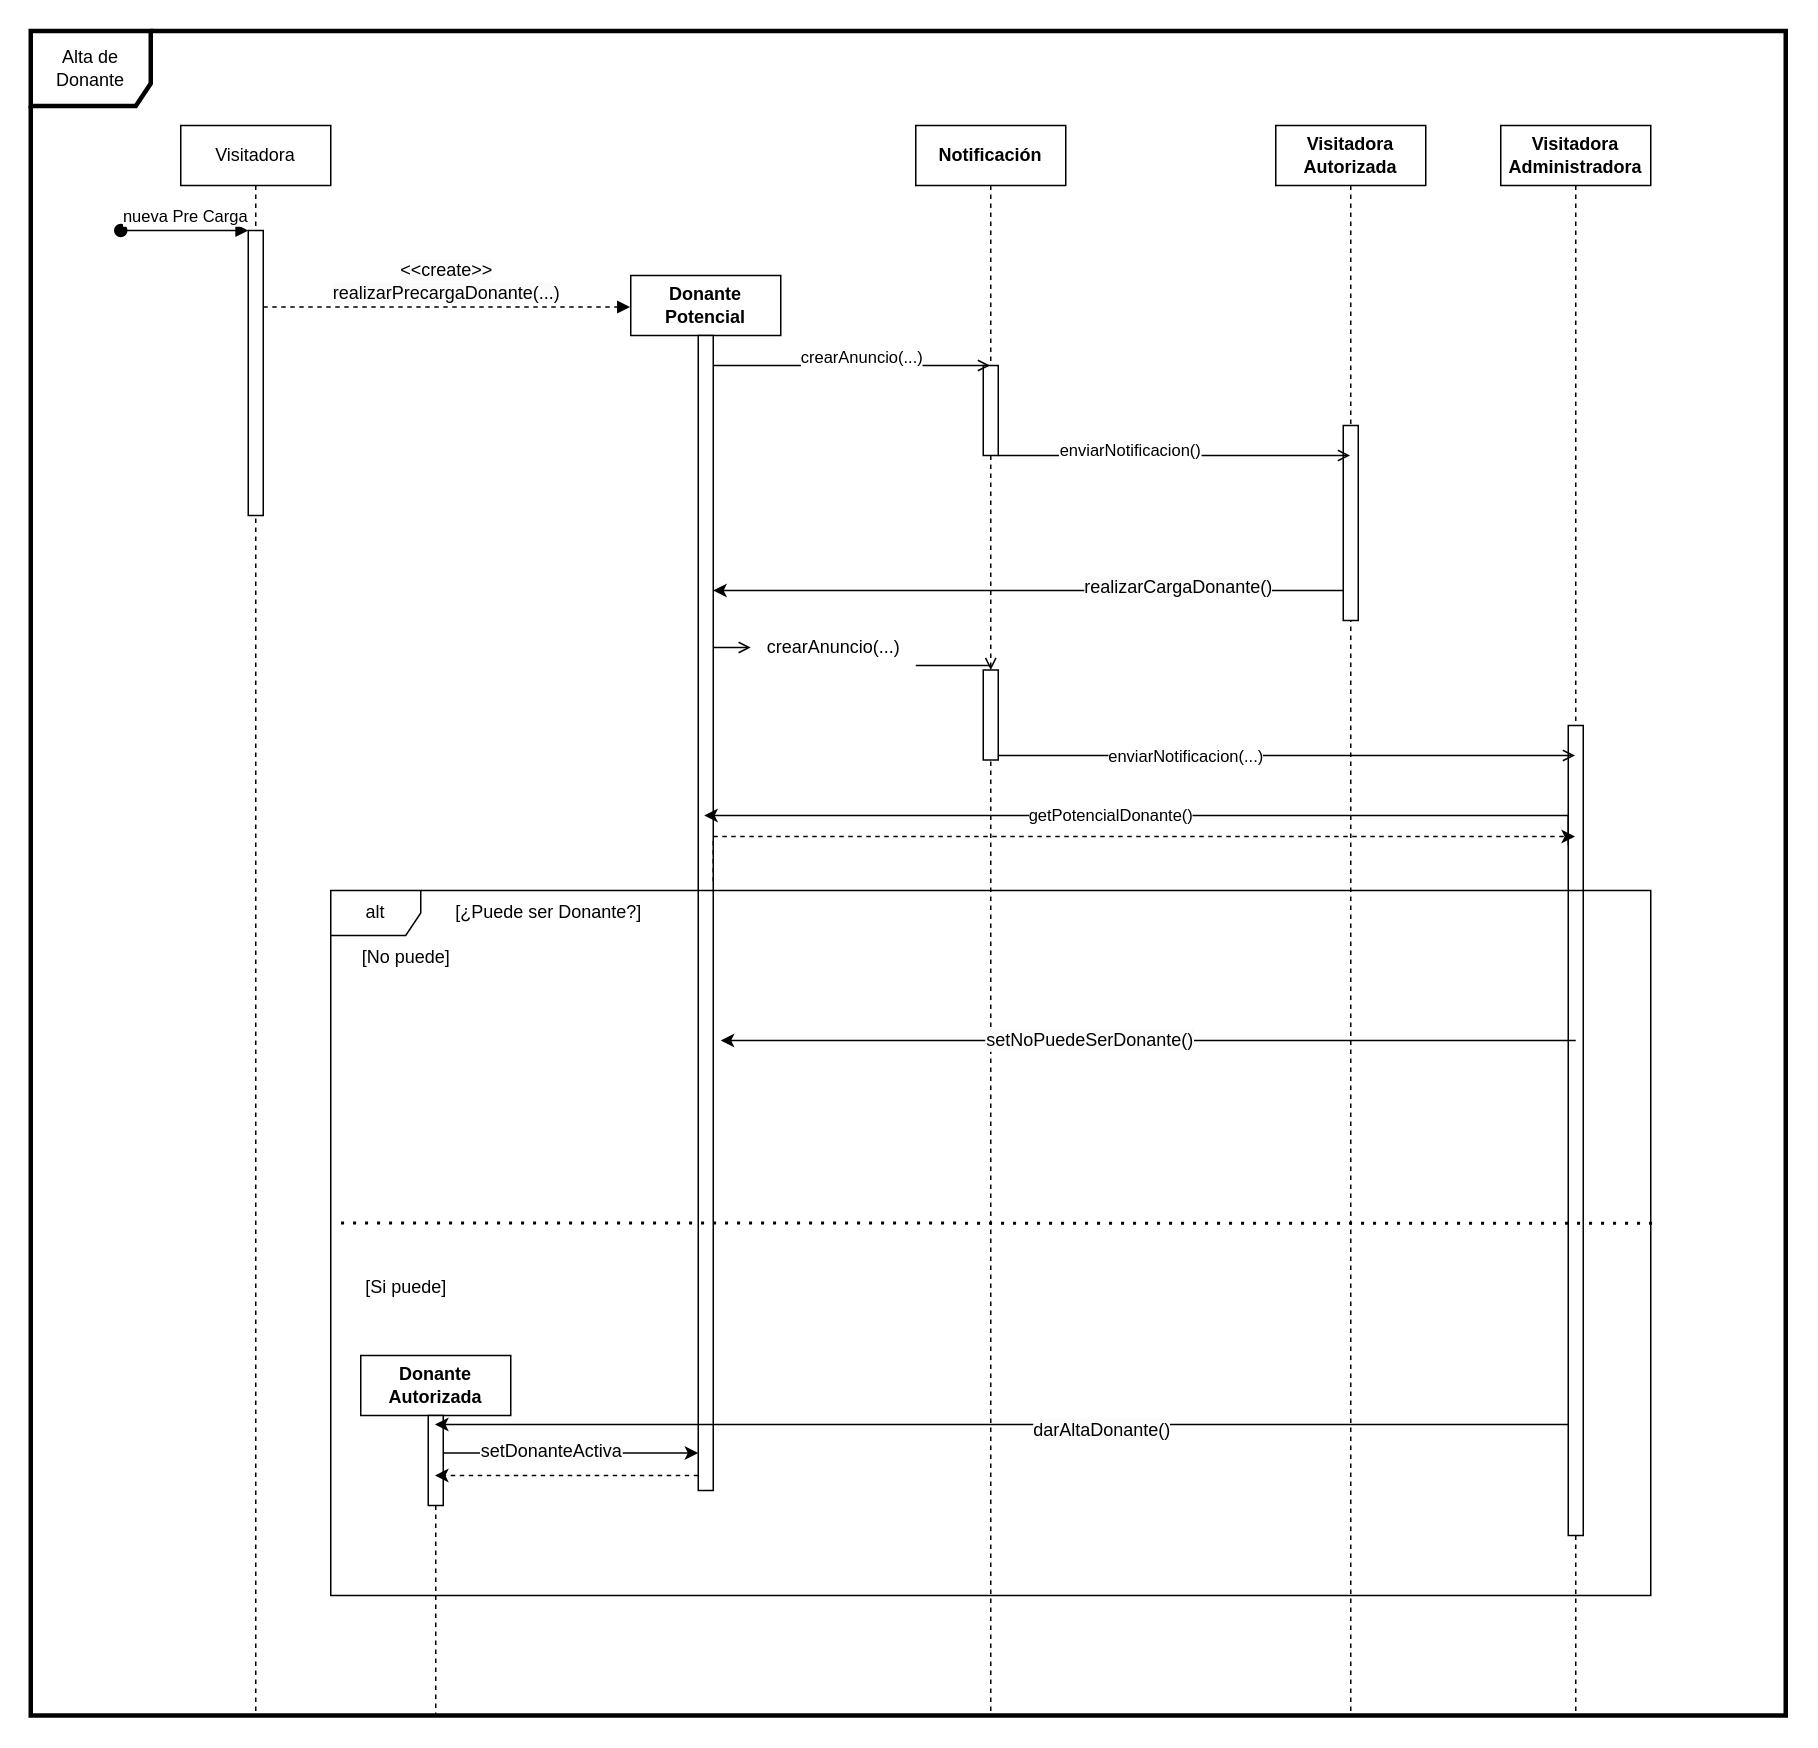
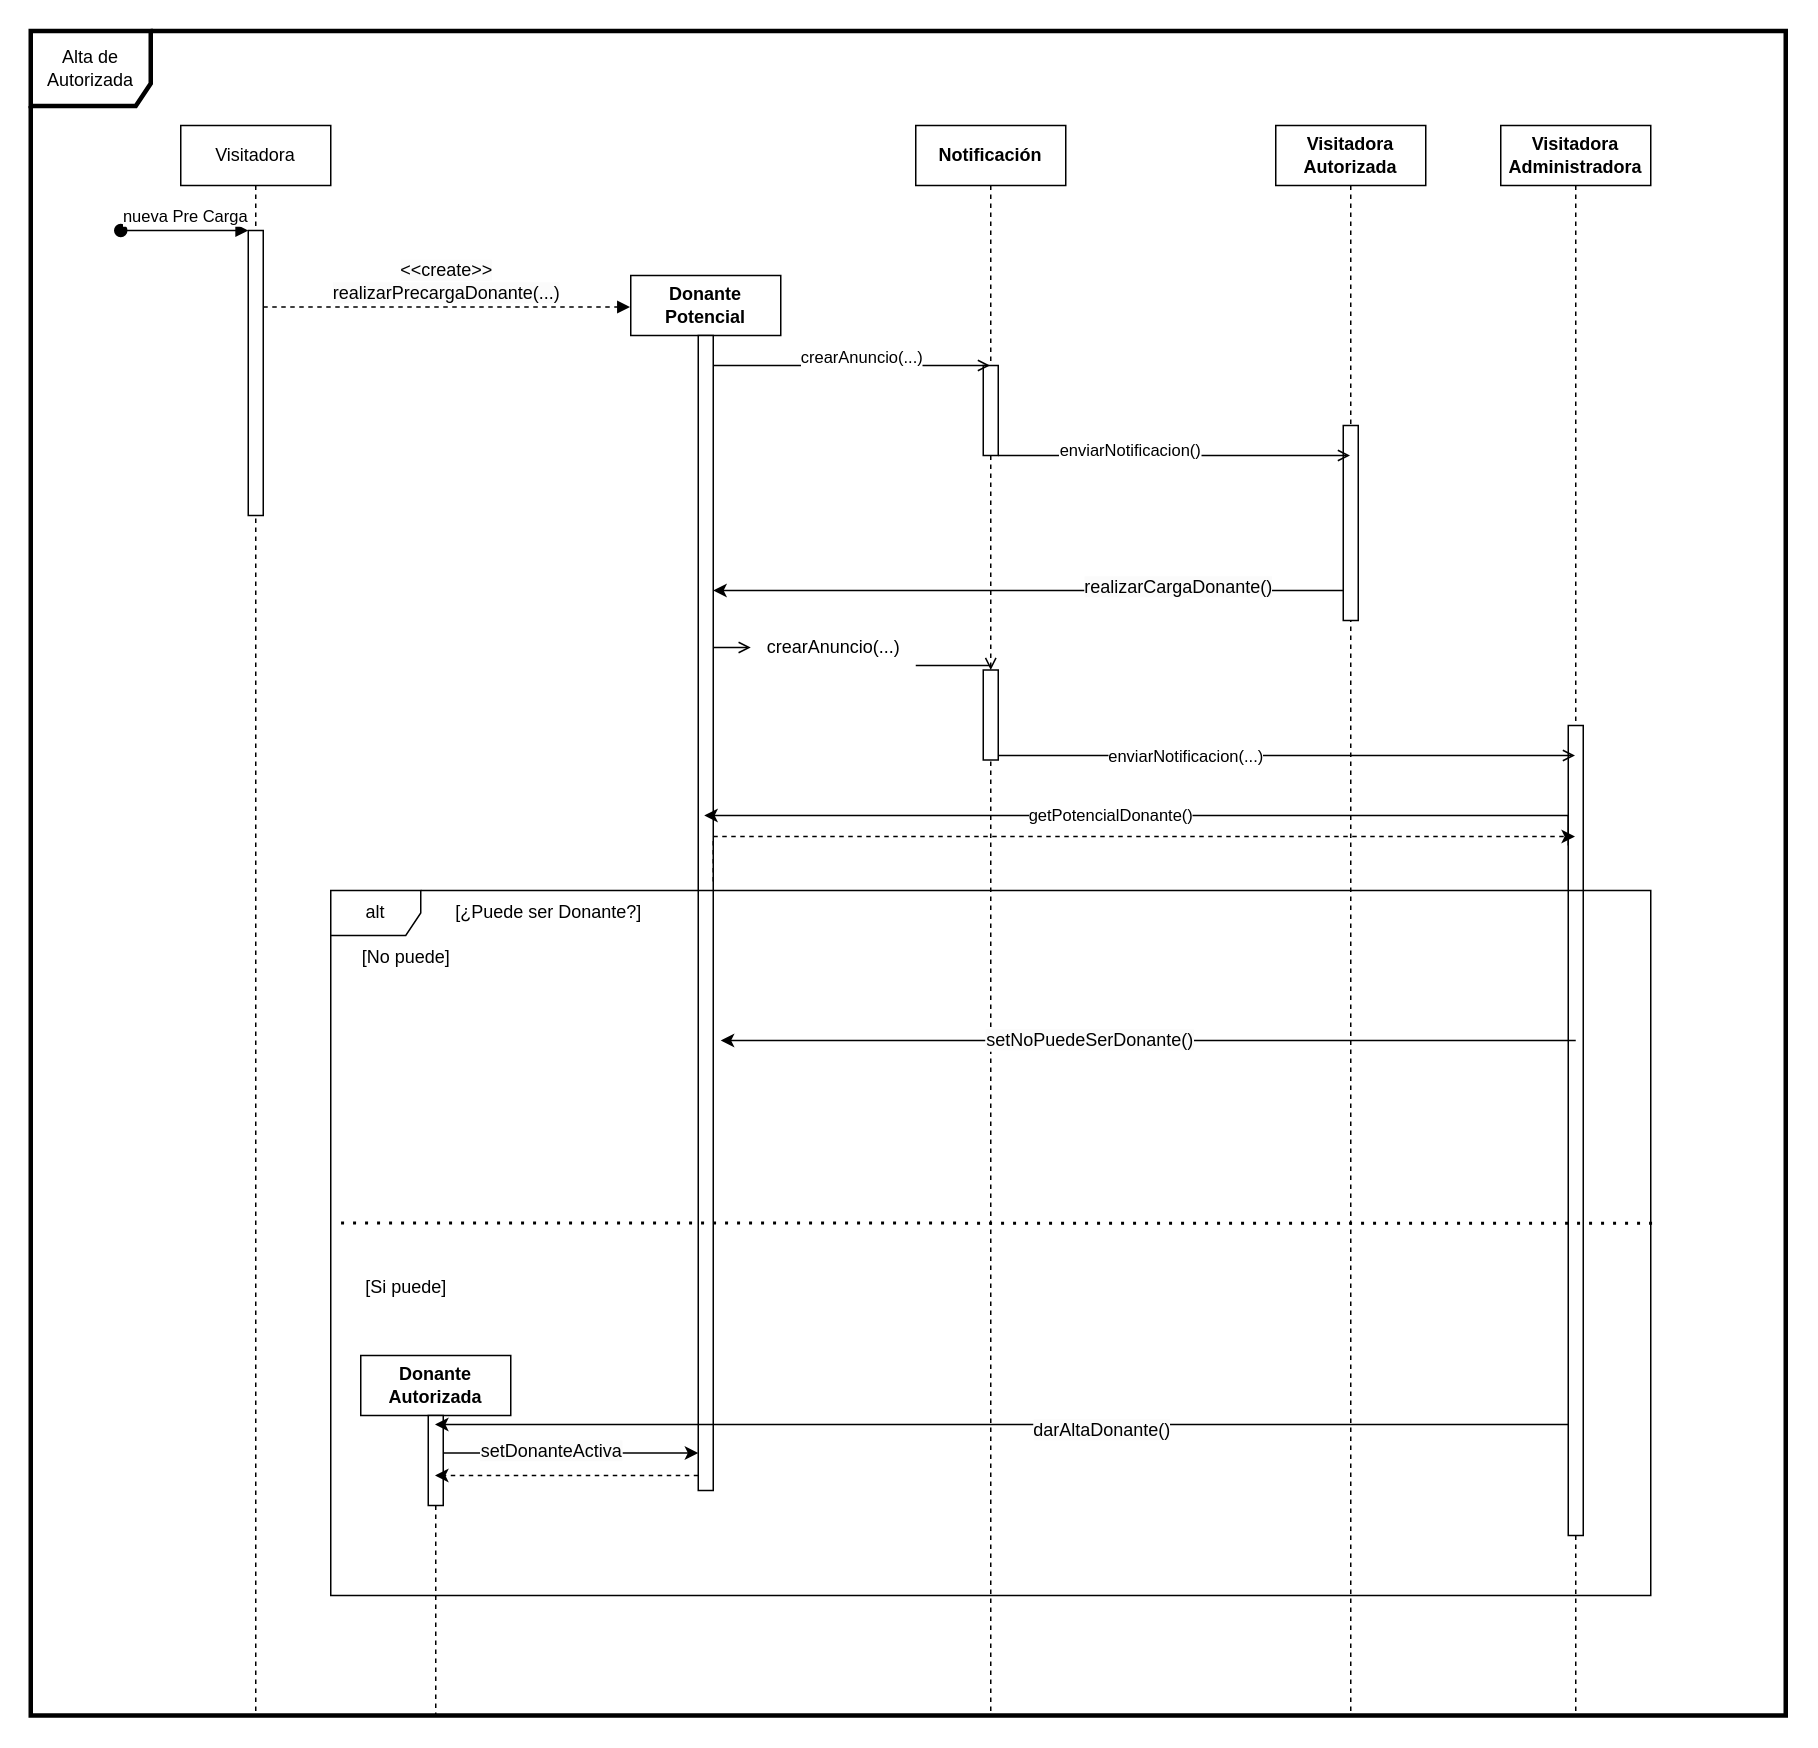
- <mxCell id="43" value="Alta de Donante" style="shape=umlFrame;whiteSpace=wrap;html=1;pointerEvents=0;width=80;height=50;strokeWidth=3;" vertex="1" parent="1"><mxGeometry x="20" y="20" width="1170" height="1123" as="geometry" /></mxCell>
+ <mxCell id="43" value="Alta de Autorizada" style="shape=umlFrame;whiteSpace=wrap;html=1;pointerEvents=0;width=80;height=50;strokeWidth=3;" vertex="1" parent="1"><mxGeometry x="20" y="20" width="1170" height="1123" as="geometry" /></mxCell>
